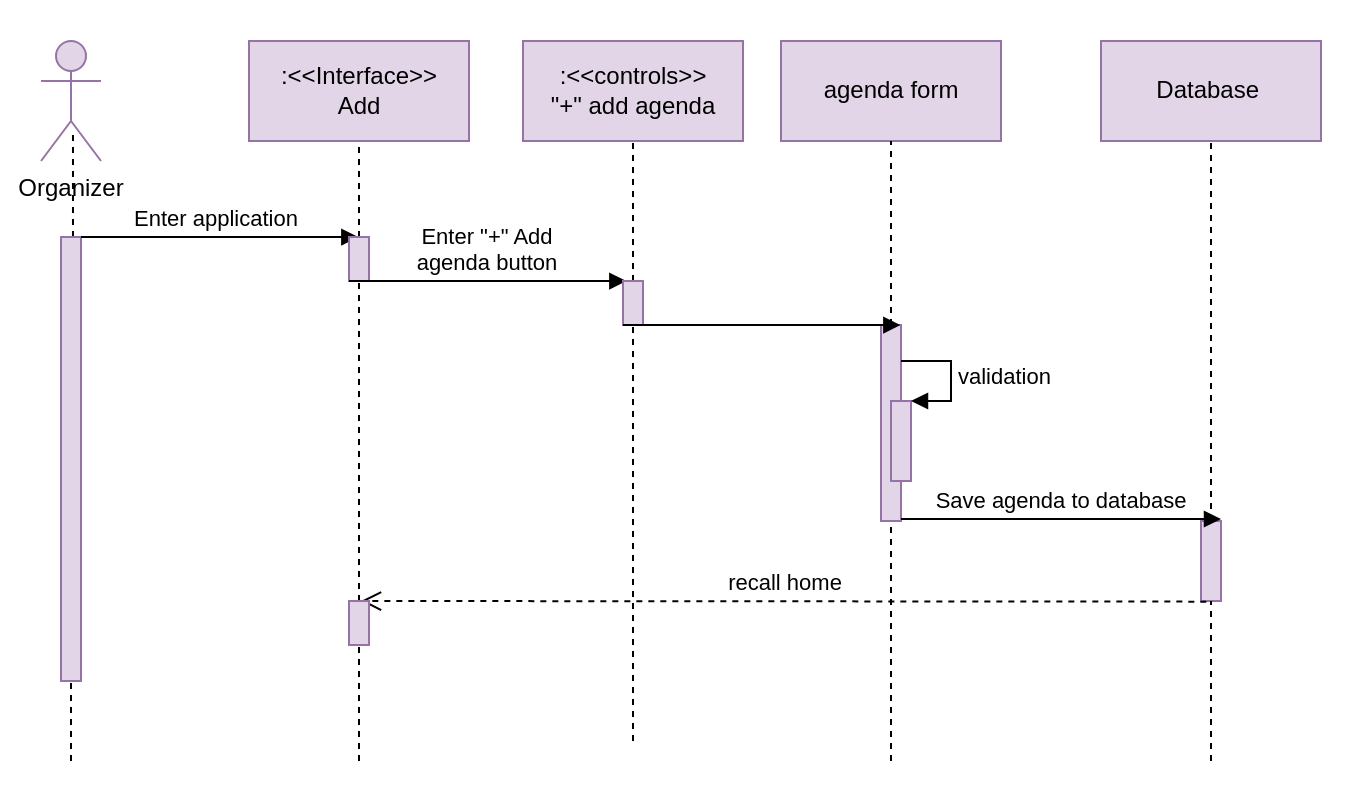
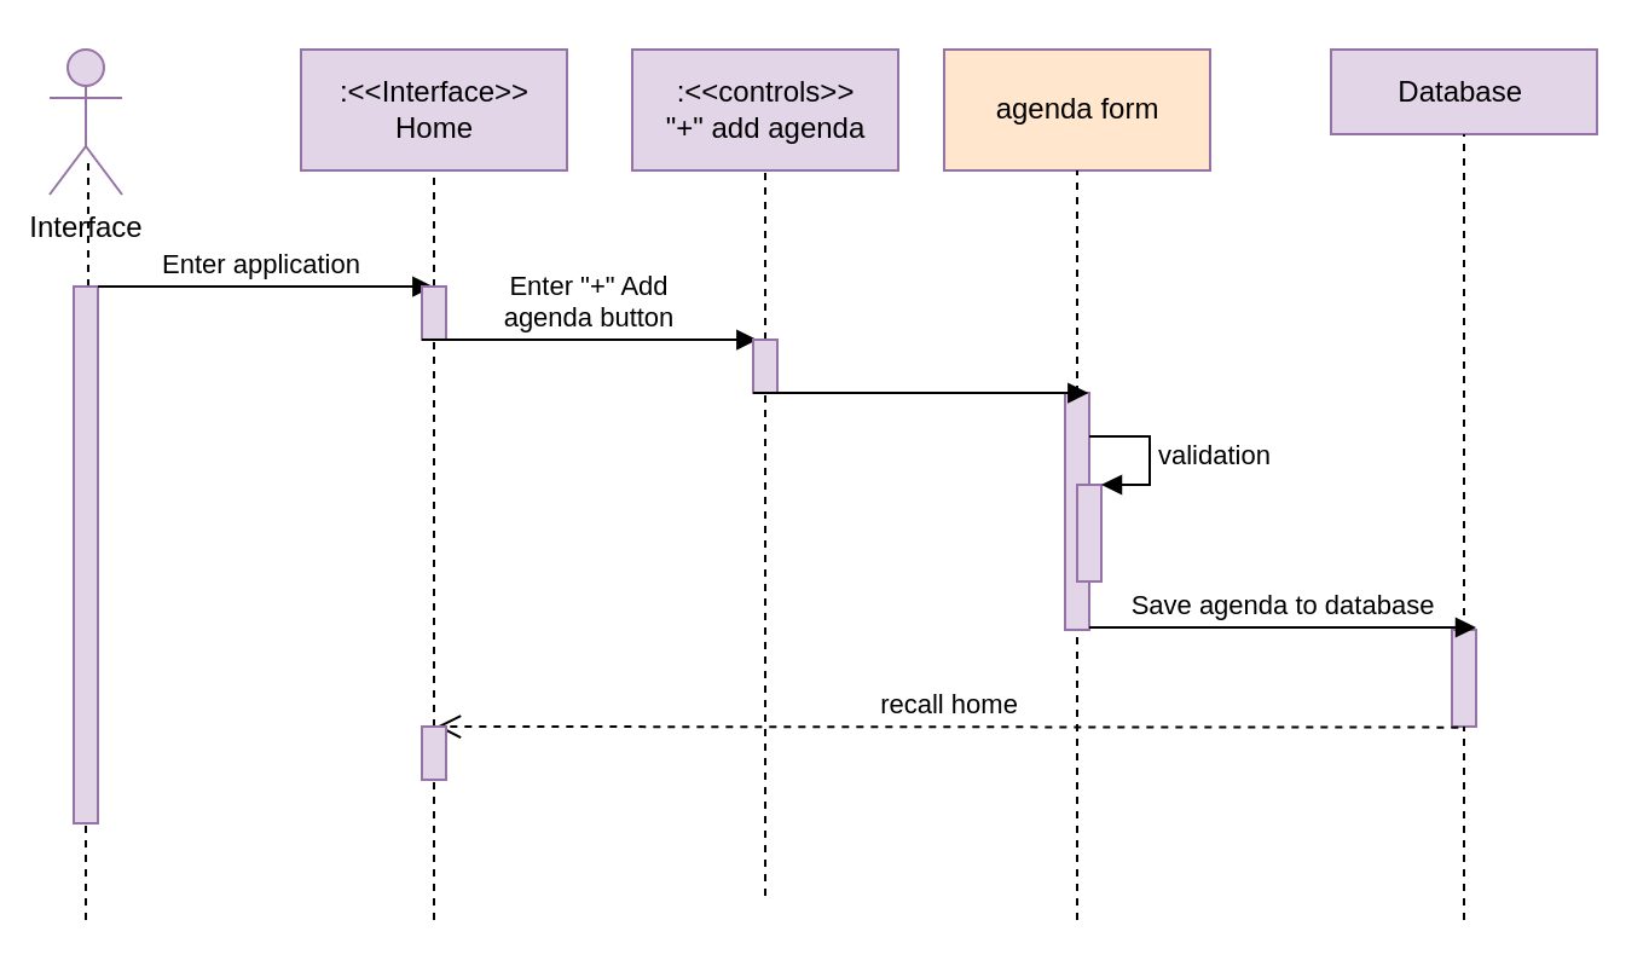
- <mxCell id="3" value=":&amp;lt;&amp;lt;Interface&amp;gt;&amp;gt;&lt;br&gt;Add" style="html=1;fillColor=#e1d5e7;strokeColor=#9673a6;" parent="1" vertex="1"><mxGeometry x="124" y="20" width="110" height="50" as="geometry" /></mxCell>
+ <mxCell id="3" value=":&amp;lt;&amp;lt;Interface&amp;gt;&amp;gt;&lt;br&gt;Home" style="html=1;fillColor=#e1d5e7;strokeColor=#9673a6;" parent="1" vertex="1"><mxGeometry x="124" y="20" width="110" height="50" as="geometry" /></mxCell>
- <mxCell id="5" value="agenda form" style="html=1;fillColor=#e1d5e7;strokeColor=#9673a6;" parent="1" vertex="1"><mxGeometry x="390" y="20" width="110" height="50" as="geometry" /></mxCell>
+ <mxCell id="5" value="agenda form" style="html=1;fillColor=#ffe6cc;strokeColor=#9673a6;" parent="1" vertex="1"><mxGeometry x="390" y="20" width="110" height="50" as="geometry" /></mxCell>
- <mxCell id="6" value="Database&amp;nbsp;" style="html=1;fillColor=#e1d5e7;strokeColor=#9673a6;" parent="1" vertex="1"><mxGeometry x="550" y="20" width="110" height="50" as="geometry" /></mxCell>
+ <mxCell id="6" value="Database&amp;nbsp;" style="html=1;fillColor=#e1d5e7;strokeColor=#9673a6;" parent="1" vertex="1"><mxGeometry x="550" y="20" width="110" height="35" as="geometry" /></mxCell>
- <mxCell id="2" value="Organizer" style="shape=umlActor;verticalLabelPosition=bottom;verticalAlign=top;html=1;fillColor=#e1d5e7;strokeColor=#9673a6;" parent="1" vertex="1"><mxGeometry x="20" y="20" width="30" height="60" as="geometry" /></mxCell>
+ <mxCell id="2" value="Interface" style="shape=umlActor;verticalLabelPosition=bottom;verticalAlign=top;html=1;fillColor=#e1d5e7;strokeColor=#9673a6;" parent="1" vertex="1"><mxGeometry x="20" y="20" width="30" height="60" as="geometry" /></mxCell>
